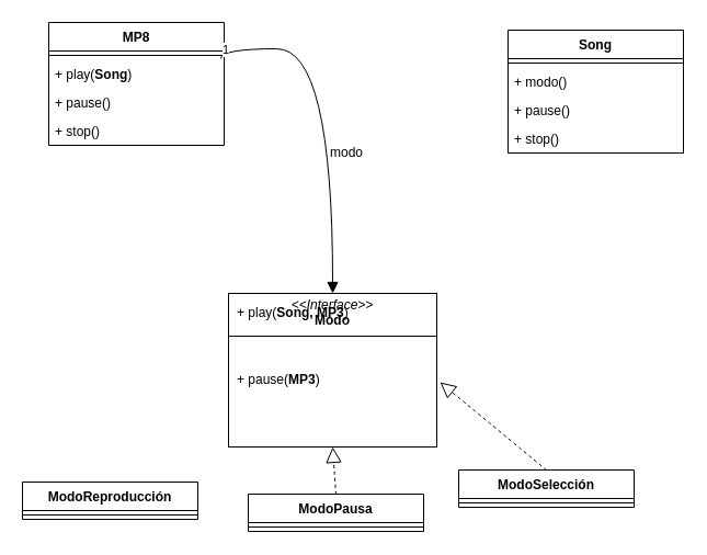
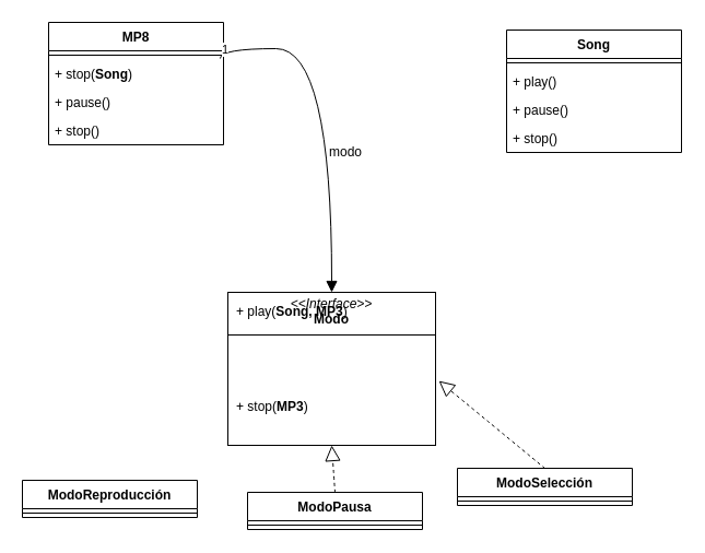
- <mxCell id="4" value="+ play(&lt;span style=&quot;font-weight: 700; text-align: center;&quot;&gt;Song&lt;/span&gt;)" style="text;strokeColor=none;fillColor=none;align=left;verticalAlign=top;spacingLeft=4;spacingRight=4;overflow=hidden;rotatable=0;points=[[0,0.5],[1,0.5]];portConstraint=eastwest;whiteSpace=wrap;html=1;" vertex="1" parent="2"><mxGeometry y="34" width="160" height="26" as="geometry" /></mxCell>
+ <mxCell id="4" value="+ stop(&lt;span style=&quot;font-weight: 700; text-align: center;&quot;&gt;Song&lt;/span&gt;)" style="text;strokeColor=none;fillColor=none;align=left;verticalAlign=top;spacingLeft=4;spacingRight=4;overflow=hidden;rotatable=0;points=[[0,0.5],[1,0.5]];portConstraint=eastwest;whiteSpace=wrap;html=1;" vertex="1" parent="2"><mxGeometry y="34" width="160" height="26" as="geometry" /></mxCell>
- <mxCell id="9" value="+ modo()" style="text;strokeColor=none;fillColor=none;align=left;verticalAlign=top;spacingLeft=4;spacingRight=4;overflow=hidden;rotatable=0;points=[[0,0.5],[1,0.5]];portConstraint=eastwest;whiteSpace=wrap;html=1;" vertex="1" parent="7"><mxGeometry y="34" width="160" height="26" as="geometry" /></mxCell>
+ <mxCell id="9" value="+ play()" style="text;strokeColor=none;fillColor=none;align=left;verticalAlign=top;spacingLeft=4;spacingRight=4;overflow=hidden;rotatable=0;points=[[0,0.5],[1,0.5]];portConstraint=eastwest;whiteSpace=wrap;html=1;" vertex="1" parent="7"><mxGeometry y="34" width="160" height="26" as="geometry" /></mxCell>
- <mxCell id="20" value="+ pause(&lt;span style=&quot;font-weight: 700; text-align: center;&quot;&gt;MP3&lt;/span&gt;)" style="text;strokeColor=none;fillColor=none;align=left;verticalAlign=top;spacingLeft=4;spacingRight=4;overflow=hidden;rotatable=0;points=[[0,0.5],[1,0.5]];portConstraint=eastwest;whiteSpace=wrap;html=1;" vertex="1" parent="1"><mxGeometry x="210" y="332" width="160" height="26" as="geometry" /></mxCell>
+ <mxCell id="21" value="+ stop(&lt;span style=&quot;font-weight: 700; text-align: center;&quot;&gt;MP3&lt;/span&gt;)" style="text;strokeColor=none;fillColor=none;align=left;verticalAlign=top;spacingLeft=4;spacingRight=4;overflow=hidden;rotatable=0;points=[[0,0.5],[1,0.5]];portConstraint=eastwest;whiteSpace=wrap;html=1;" vertex="1" parent="1"><mxGeometry x="210" y="358" width="160" height="26" as="geometry" /></mxCell>
